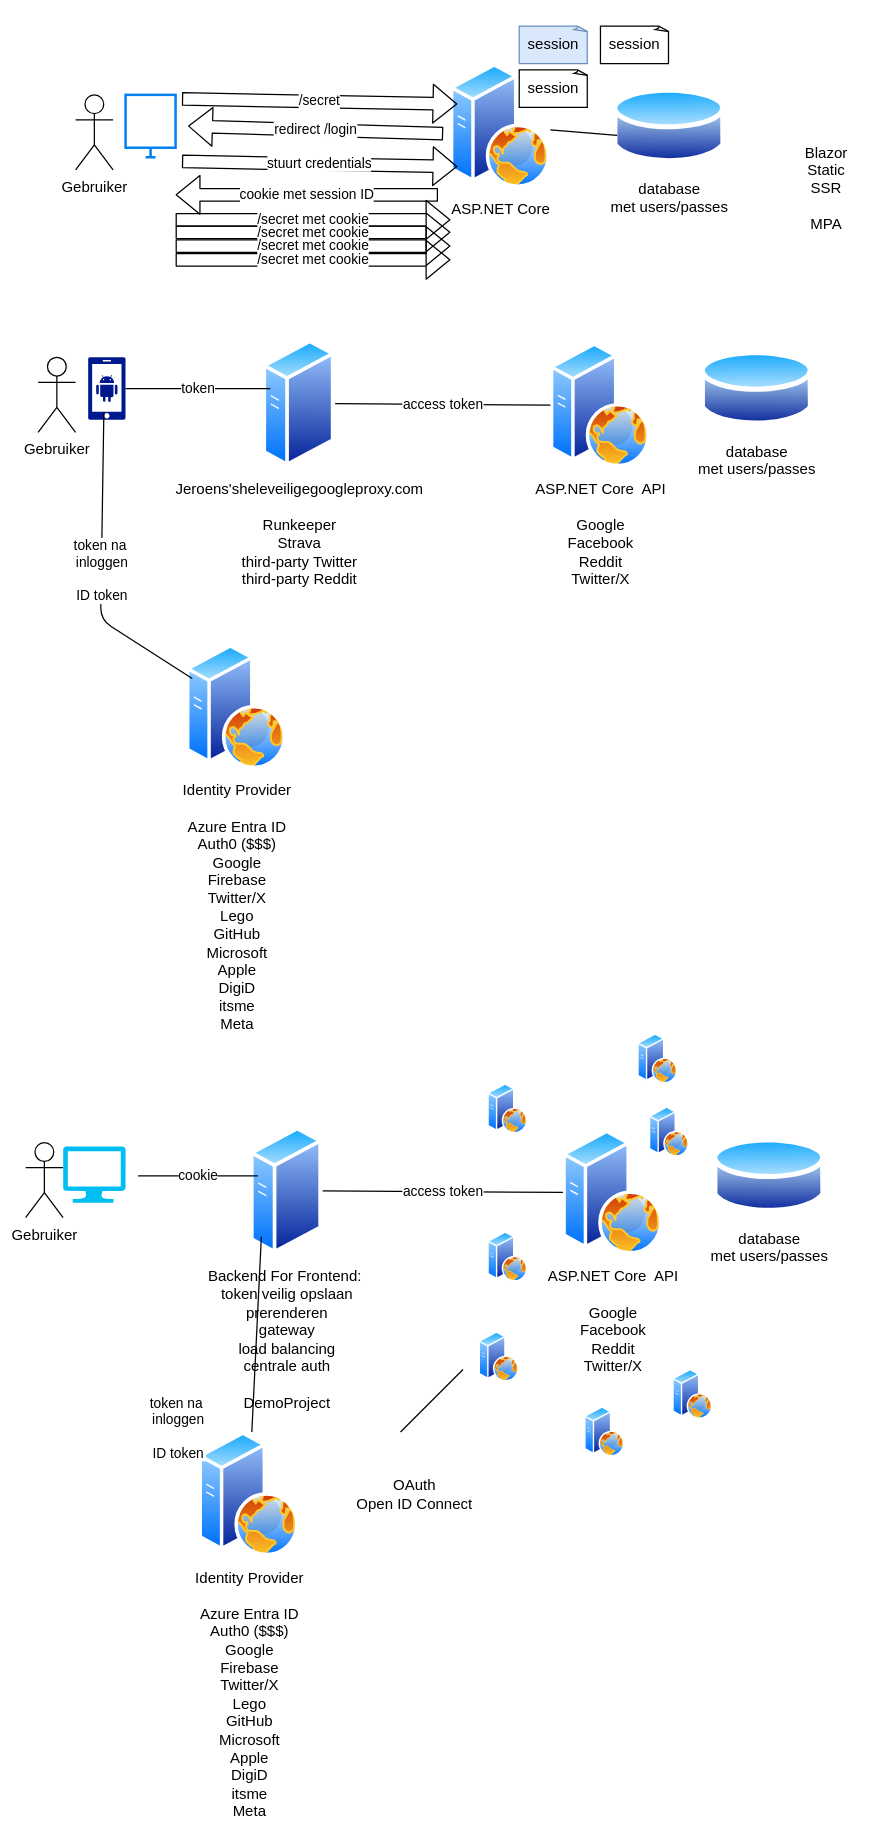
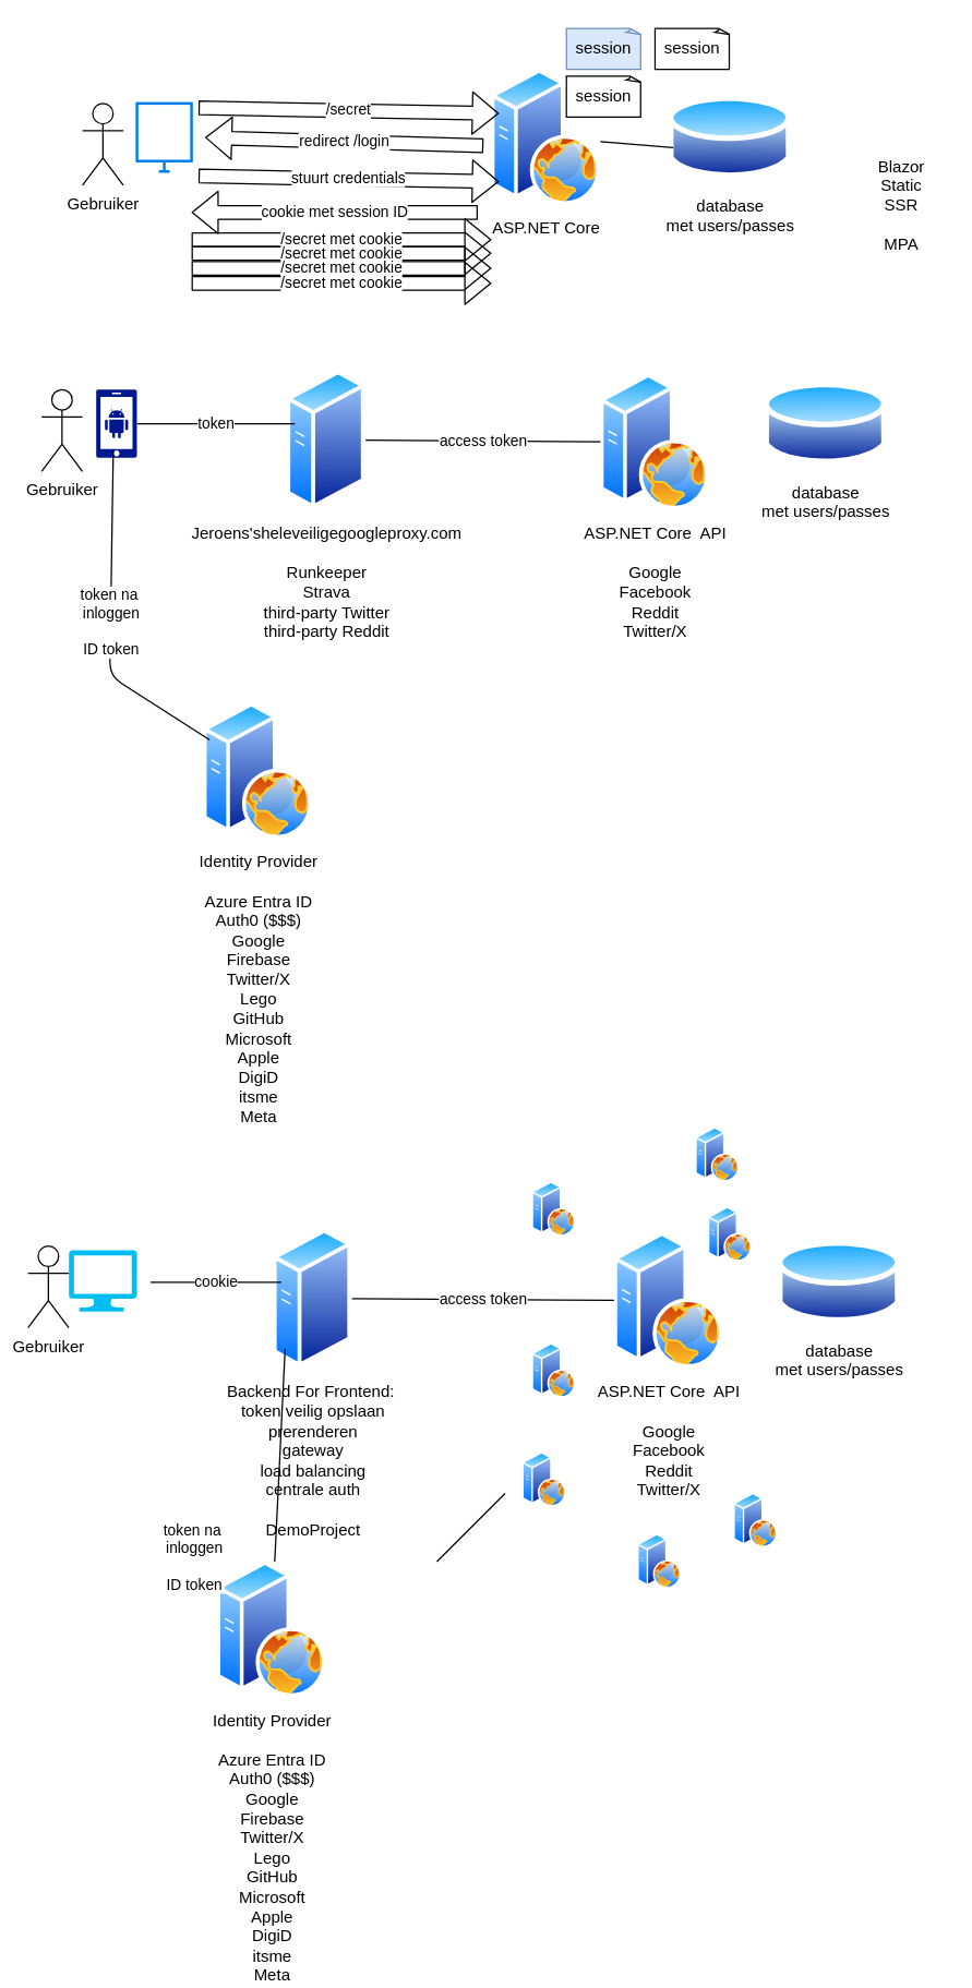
- <mxCell id="45" value="OAuth&lt;div&gt;Open ID Connect&lt;/div&gt;" style="text;html=1;align=center;verticalAlign=middle;whiteSpace=wrap;rounded=0;" vertex="1" parent="1"><mxGeometry x="267.68" y="1180" width="127" height="30" as="geometry" /></mxCell>
